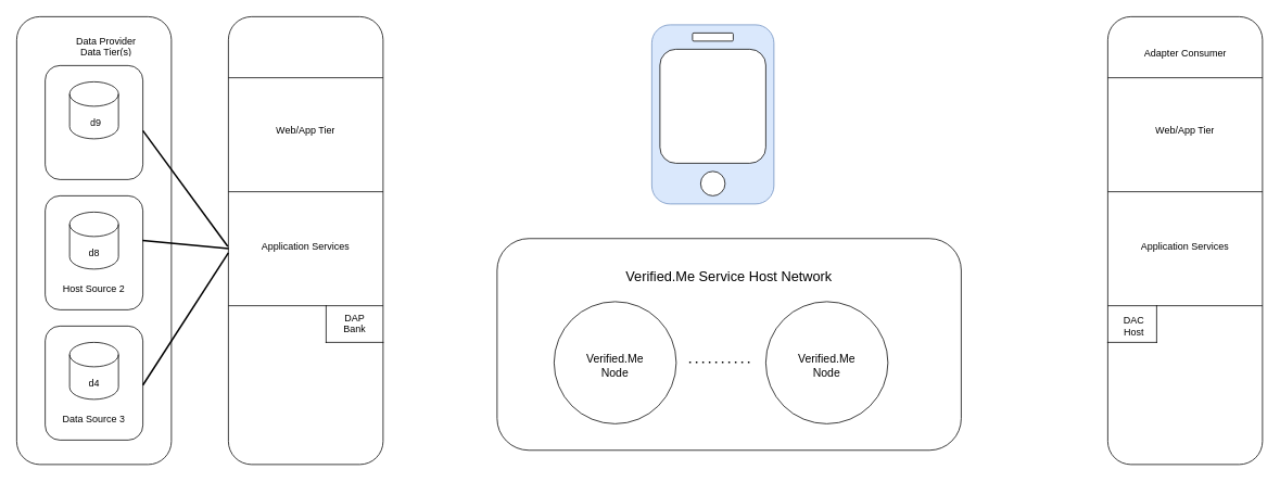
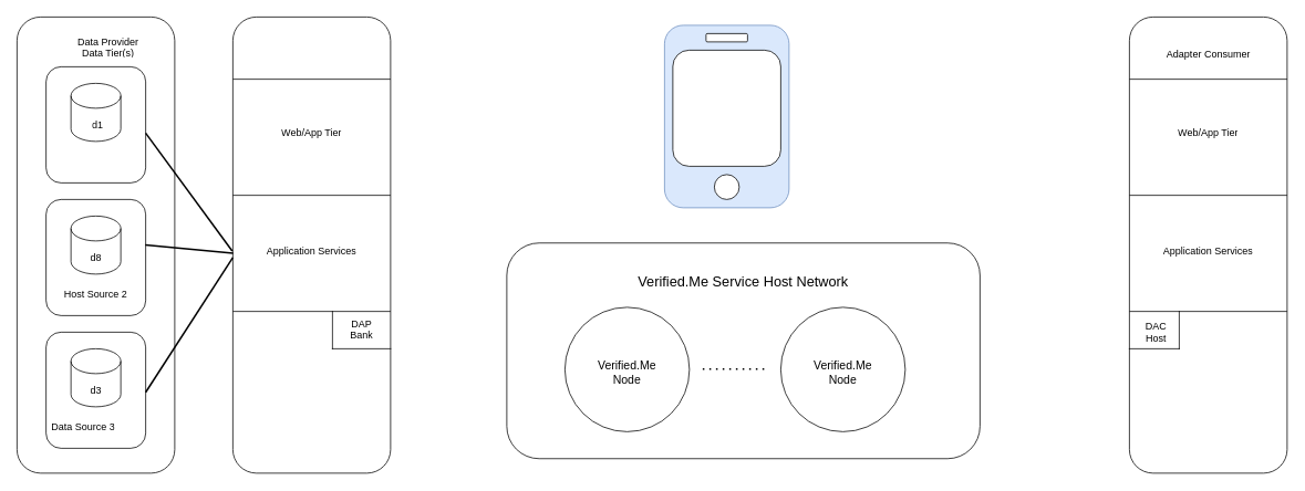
- <mxCell id="12" value="d9" style="text;html=1;strokeColor=none;fillColor=none;align=center;verticalAlign=middle;whiteSpace=wrap;overflow=hidden;" vertex="1" parent="1"><mxGeometry x="85" y="137.5" width="65" height="25" as="geometry" /></mxCell>
+ <mxCell id="12" value="d1" style="text;html=1;strokeColor=none;fillColor=none;align=center;verticalAlign=middle;whiteSpace=wrap;overflow=hidden;" vertex="1" parent="1"><mxGeometry x="85" y="137.5" width="65" height="25" as="geometry" /></mxCell>
- <mxCell id="14" value="d4" style="text;html=1;strokeColor=none;fillColor=none;align=center;verticalAlign=middle;whiteSpace=wrap;overflow=hidden;" vertex="1" parent="1"><mxGeometry x="82.5" y="457.5" width="65" height="25" as="geometry" /></mxCell>
+ <mxCell id="14" value="d3" style="text;html=1;strokeColor=none;fillColor=none;align=center;verticalAlign=middle;whiteSpace=wrap;overflow=hidden;" vertex="1" parent="1"><mxGeometry x="82.5" y="457.5" width="65" height="25" as="geometry" /></mxCell>
- <mxCell id="11" value="Data Source 3" style="text;html=1;strokeColor=none;fillColor=none;align=center;verticalAlign=middle;whiteSpace=wrap;overflow=hidden;" vertex="1" parent="1"><mxGeometry x="75" y="500" width="80" height="30" as="geometry" /></mxCell>
+ <mxCell id="11" value="Data Source 3" style="text;html=1;strokeColor=none;fillColor=none;align=center;verticalAlign=middle;whiteSpace=wrap;overflow=hidden;" vertex="1" parent="1"><mxGeometry x="60" y="500" width="80" height="30" as="geometry" /></mxCell>
